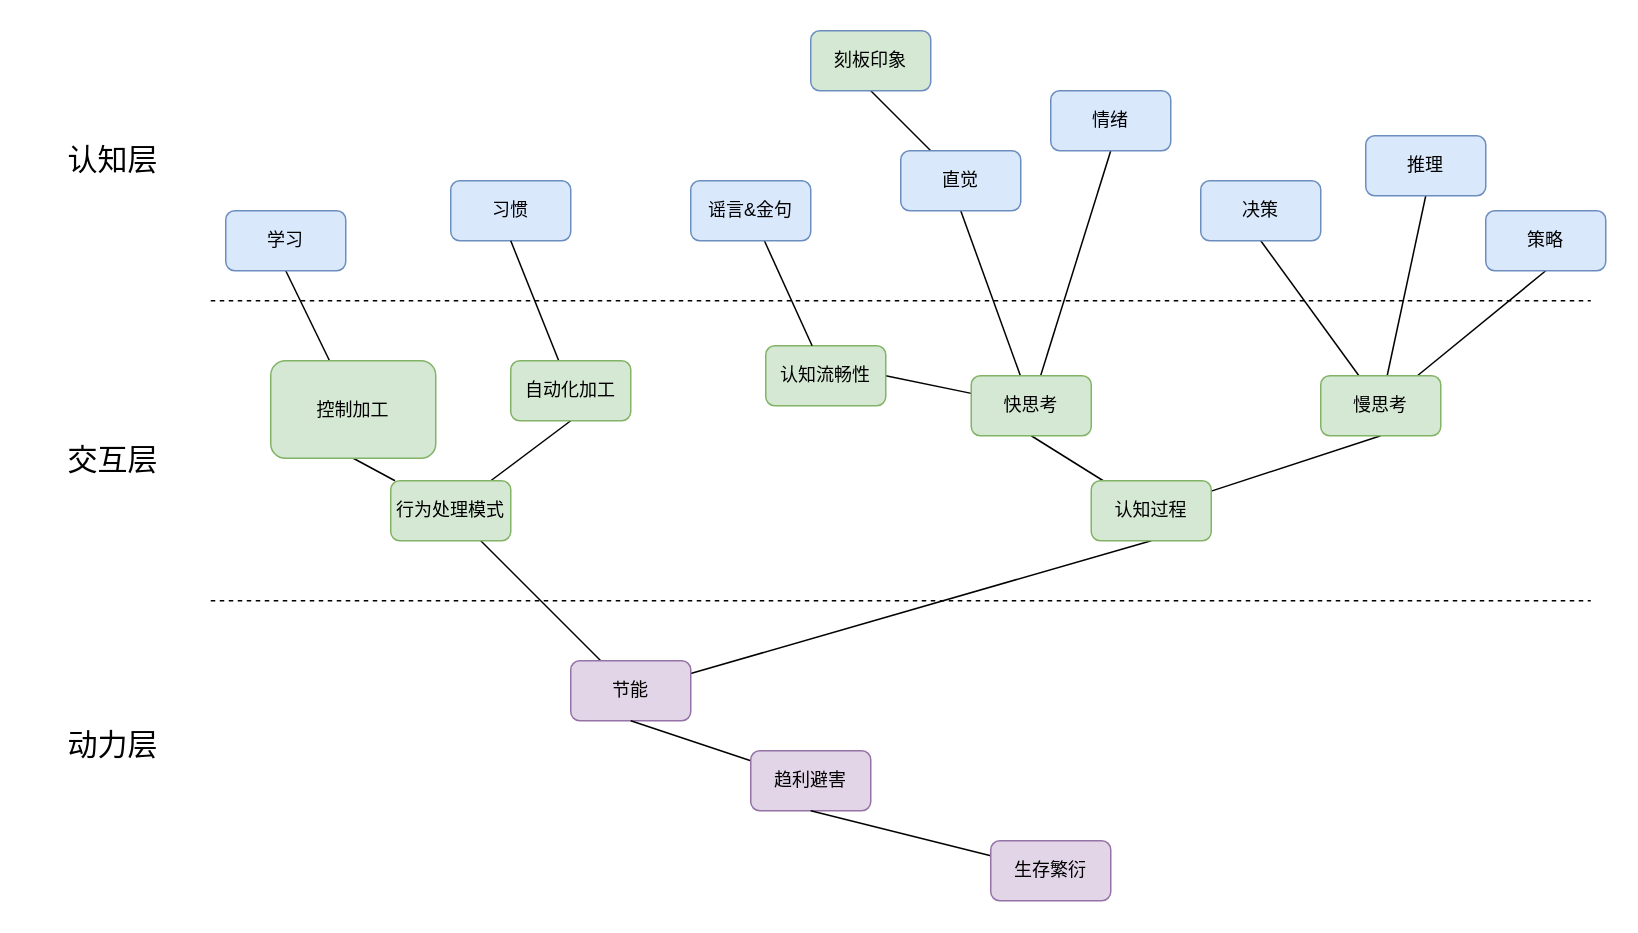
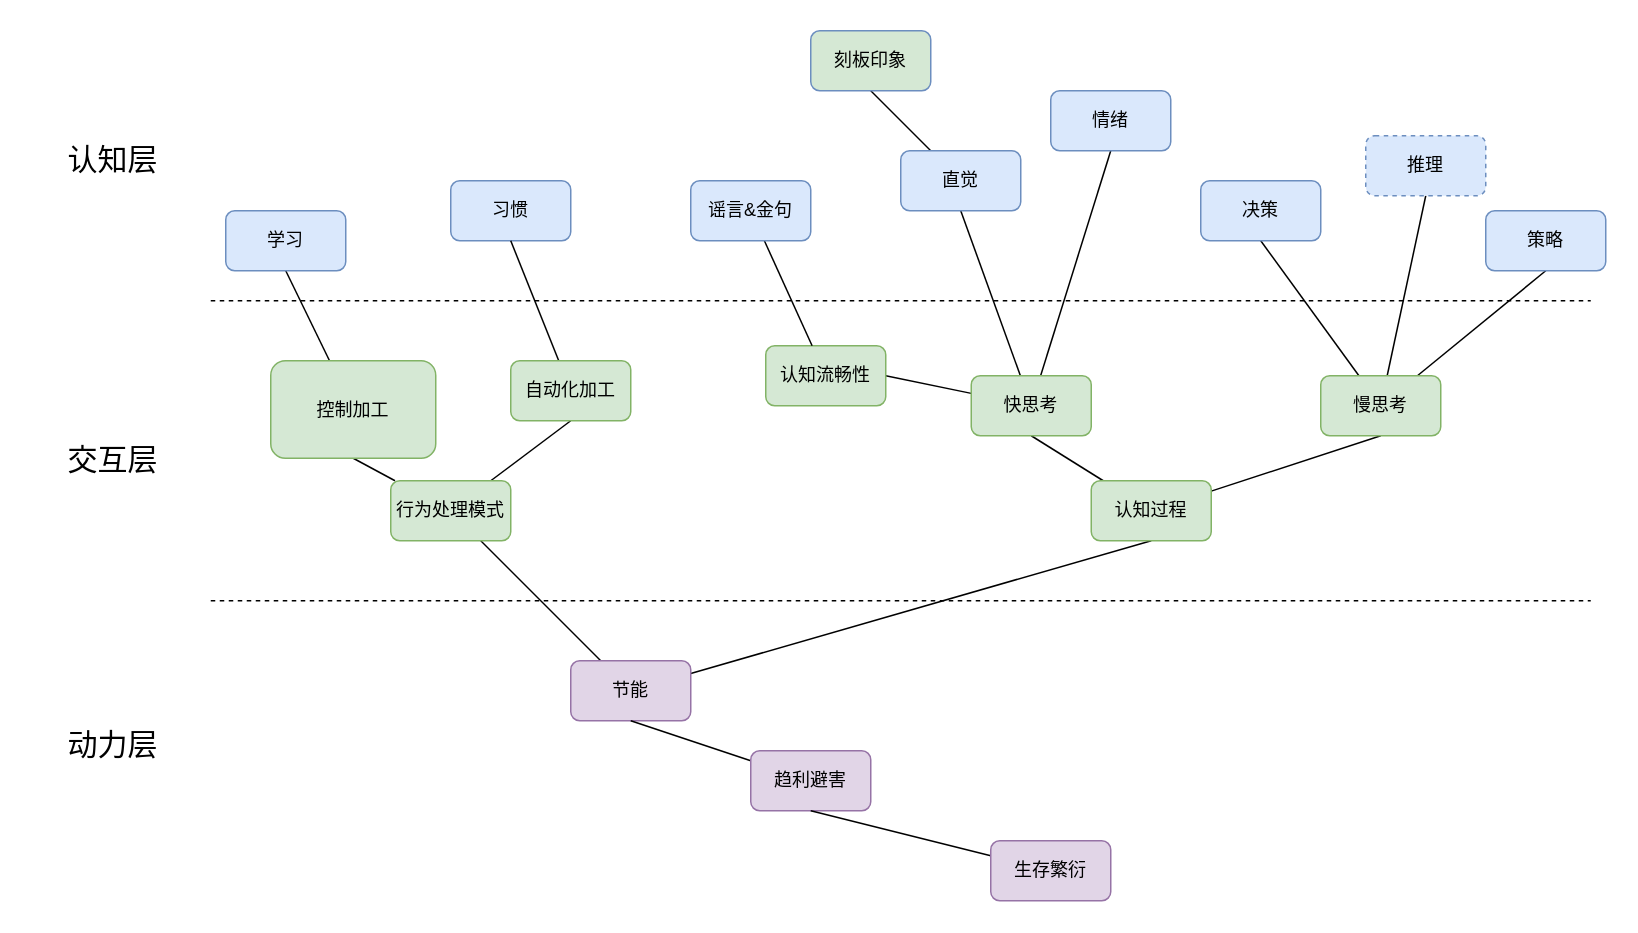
- <mxCell id="39" value="推理" style="rounded=1;whiteSpace=wrap;html=1;fillColor=#dae8fc;strokeColor=#6c8ebf;" vertex="1" parent="1"><mxGeometry x="910" y="90" width="80" height="40" as="geometry" /></mxCell>
+ <mxCell id="39" value="推理" style="rounded=1;whiteSpace=wrap;html=1;fillColor=#dae8fc;strokeColor=#6c8ebf;dashed=1;" vertex="1" parent="1"><mxGeometry x="910" y="90" width="80" height="40" as="geometry" /></mxCell>
